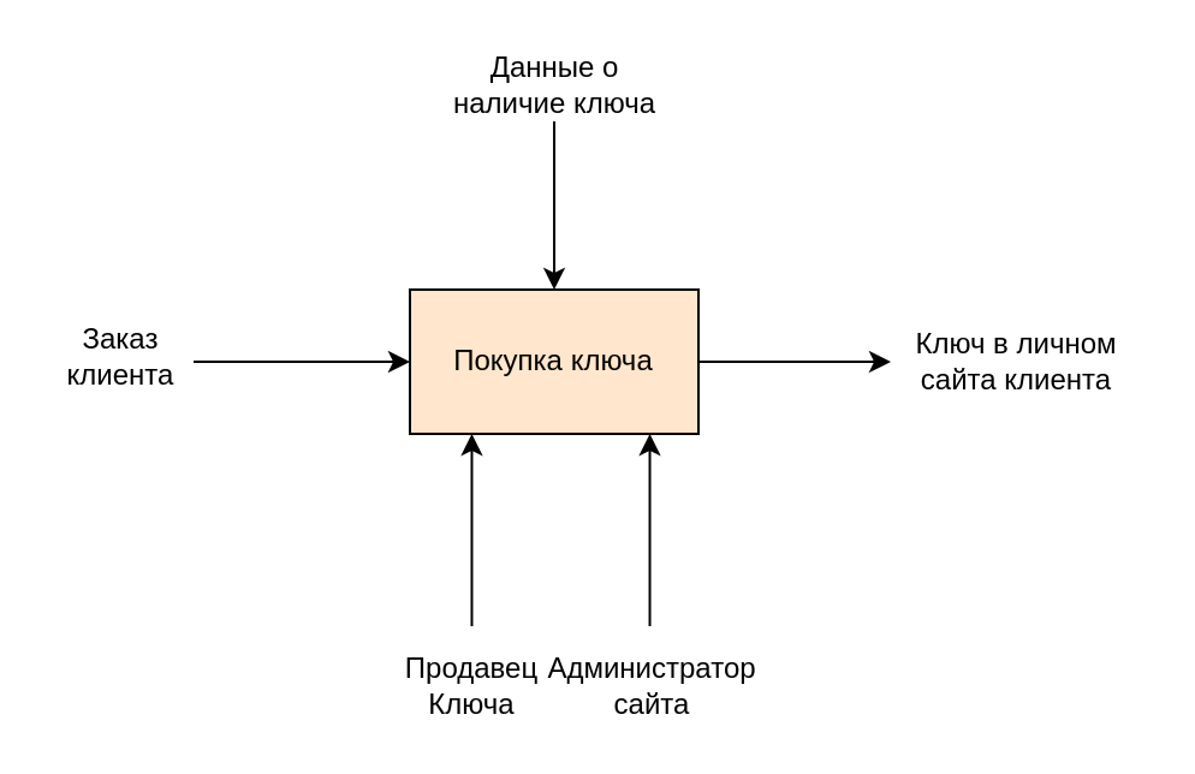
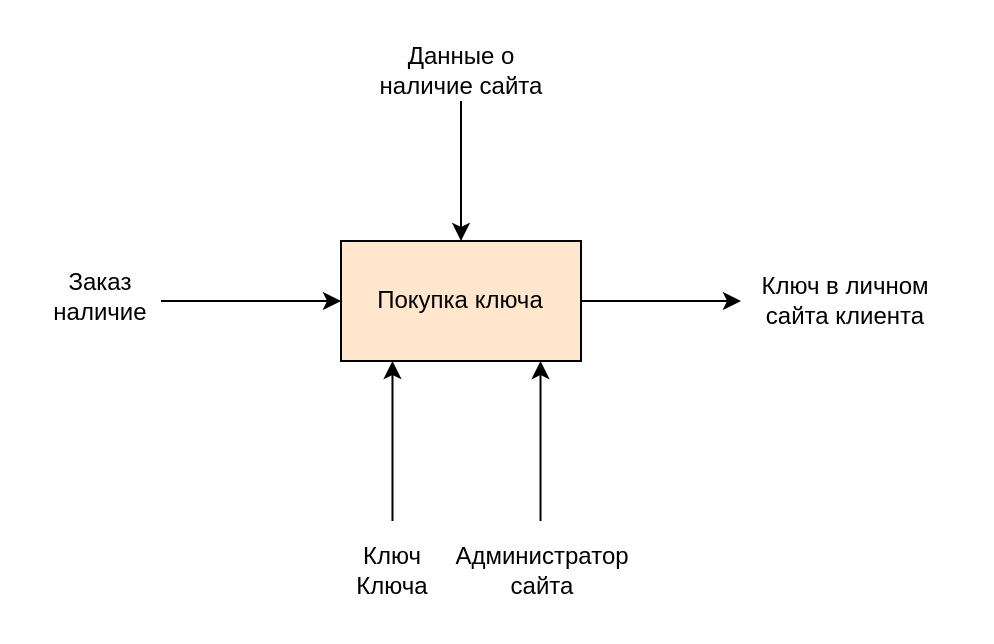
- <mxCell id="12" value="Данные о наличие ключа" style="text;html=1;align=center;verticalAlign=middle;whiteSpace=wrap;rounded=0;" vertex="1" parent="1"><mxGeometry x="182.5" y="20" width="95" height="30" as="geometry" /></mxCell>
+ <mxCell id="12" value="Данные о наличие сайта" style="text;html=1;align=center;verticalAlign=middle;whiteSpace=wrap;rounded=0;" vertex="1" parent="1"><mxGeometry x="182.5" y="20" width="95" height="30" as="geometry" /></mxCell>
- <mxCell id="8" value="Заказ клиента" style="text;html=1;align=center;verticalAlign=middle;whiteSpace=wrap;rounded=0;" vertex="1" parent="1"><mxGeometry x="20" y="132.5" width="60" height="30" as="geometry" /></mxCell>
+ <mxCell id="8" value="Заказ наличие" style="text;html=1;align=center;verticalAlign=middle;whiteSpace=wrap;rounded=0;" vertex="1" parent="1"><mxGeometry x="20" y="132.5" width="60" height="30" as="geometry" /></mxCell>
- <mxCell id="11" value="Продавец Ключа" style="text;html=1;align=center;verticalAlign=middle;whiteSpace=wrap;rounded=0;" vertex="1" parent="1"><mxGeometry x="166" y="270" width="60" height="30" as="geometry" /></mxCell>
+ <mxCell id="11" value="Ключ Ключа" style="text;html=1;align=center;verticalAlign=middle;whiteSpace=wrap;rounded=0;" vertex="1" parent="1"><mxGeometry x="166" y="270" width="60" height="30" as="geometry" /></mxCell>
